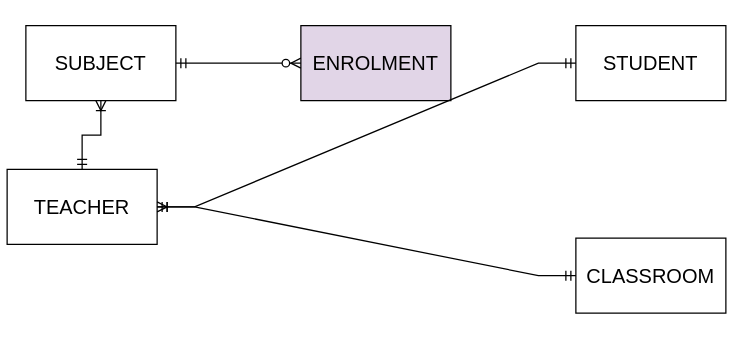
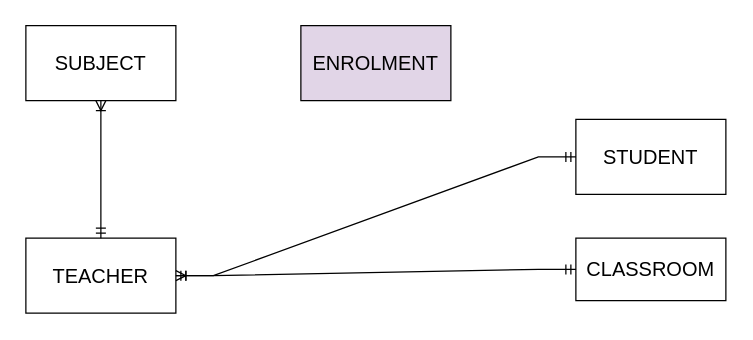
- <mxCell id="7" value="" style="edgeStyle=entityRelationEdgeStyle;fontSize=12;html=1;endArrow=ERzeroToMany;startArrow=ERmandOne;rounded=0;exitX=1;exitY=0.5;exitDx=0;exitDy=0;entryX=0;entryY=0.5;entryDx=0;entryDy=0;" parent="1" source="2" target="6" edge="1"><mxGeometry width="100" height="100" relative="1" as="geometry"><mxPoint x="180" y="150" as="sourcePoint" /><mxPoint x="280" y="50" as="targetPoint" /></mxGeometry></mxCell>
- <mxCell id="3" value="&lt;font style=&quot;font-size: 16px;&quot;&gt;STUDENT&lt;/font&gt;" style="rounded=0;whiteSpace=wrap;html=1;" parent="1" vertex="1"><mxGeometry x="460" y="20" width="120" height="60" as="geometry" /></mxCell>
+ <mxCell id="3" value="&lt;font style=&quot;font-size: 16px;&quot;&gt;STUDENT&lt;/font&gt;" style="rounded=0;whiteSpace=wrap;html=1;" parent="1" vertex="1"><mxGeometry x="460" y="95" width="120" height="60" as="geometry" /></mxCell>
- <mxCell id="4" value="&lt;font style=&quot;font-size: 16px;&quot;&gt;TEACHER&lt;/font&gt;" style="rounded=0;whiteSpace=wrap;html=1;" parent="1" vertex="1"><mxGeometry x="5" y="135" width="120" height="60" as="geometry" /></mxCell>
+ <mxCell id="4" value="&lt;font style=&quot;font-size: 16px;&quot;&gt;TEACHER&lt;/font&gt;" style="rounded=0;whiteSpace=wrap;html=1;" parent="1" vertex="1"><mxGeometry x="20" y="190" width="120" height="60" as="geometry" /></mxCell>
- <mxCell id="5" value="&lt;font style=&quot;font-size: 16px;&quot;&gt;CLASSROOM&lt;/font&gt;" style="rounded=0;whiteSpace=wrap;html=1;" parent="1" vertex="1"><mxGeometry x="460" y="190" width="120" height="60" as="geometry" /></mxCell>
+ <mxCell id="5" value="&lt;font style=&quot;font-size: 16px;&quot;&gt;CLASSROOM&lt;/font&gt;" style="rounded=0;whiteSpace=wrap;html=1;" parent="1" vertex="1"><mxGeometry x="460" y="190" width="120" height="50" as="geometry" /></mxCell>
